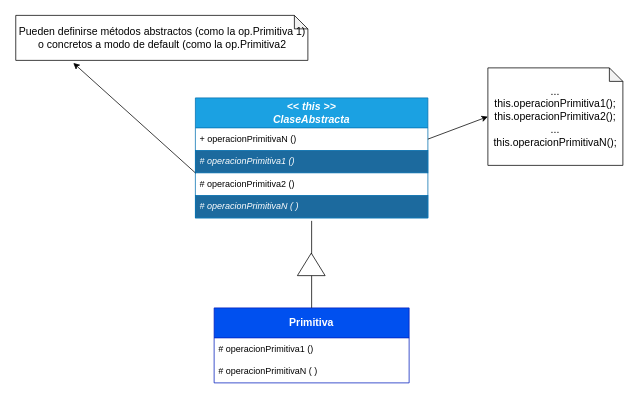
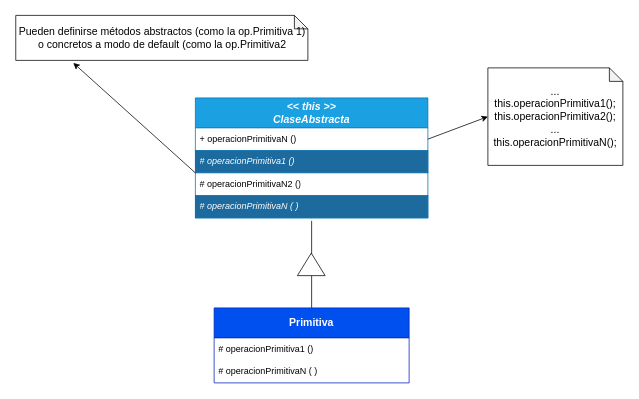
- <mxCell id="5" value="# operacionPrimitiva2 ()" style="text;strokeColor=none;fillColor=none;align=left;verticalAlign=middle;spacingLeft=4;spacingRight=4;overflow=hidden;points=[[0,0.5],[1,0.5]];portConstraint=eastwest;rotatable=0;whiteSpace=wrap;html=1;" parent="2" vertex="1"><mxGeometry y="100" width="310" height="30" as="geometry" /></mxCell>
+ <mxCell id="5" value="# operacionPrimitivaN2 ()" style="text;strokeColor=none;fillColor=none;align=left;verticalAlign=middle;spacingLeft=4;spacingRight=4;overflow=hidden;points=[[0,0.5],[1,0.5]];portConstraint=eastwest;rotatable=0;whiteSpace=wrap;html=1;" parent="2" vertex="1"><mxGeometry y="100" width="310" height="30" as="geometry" /></mxCell>
